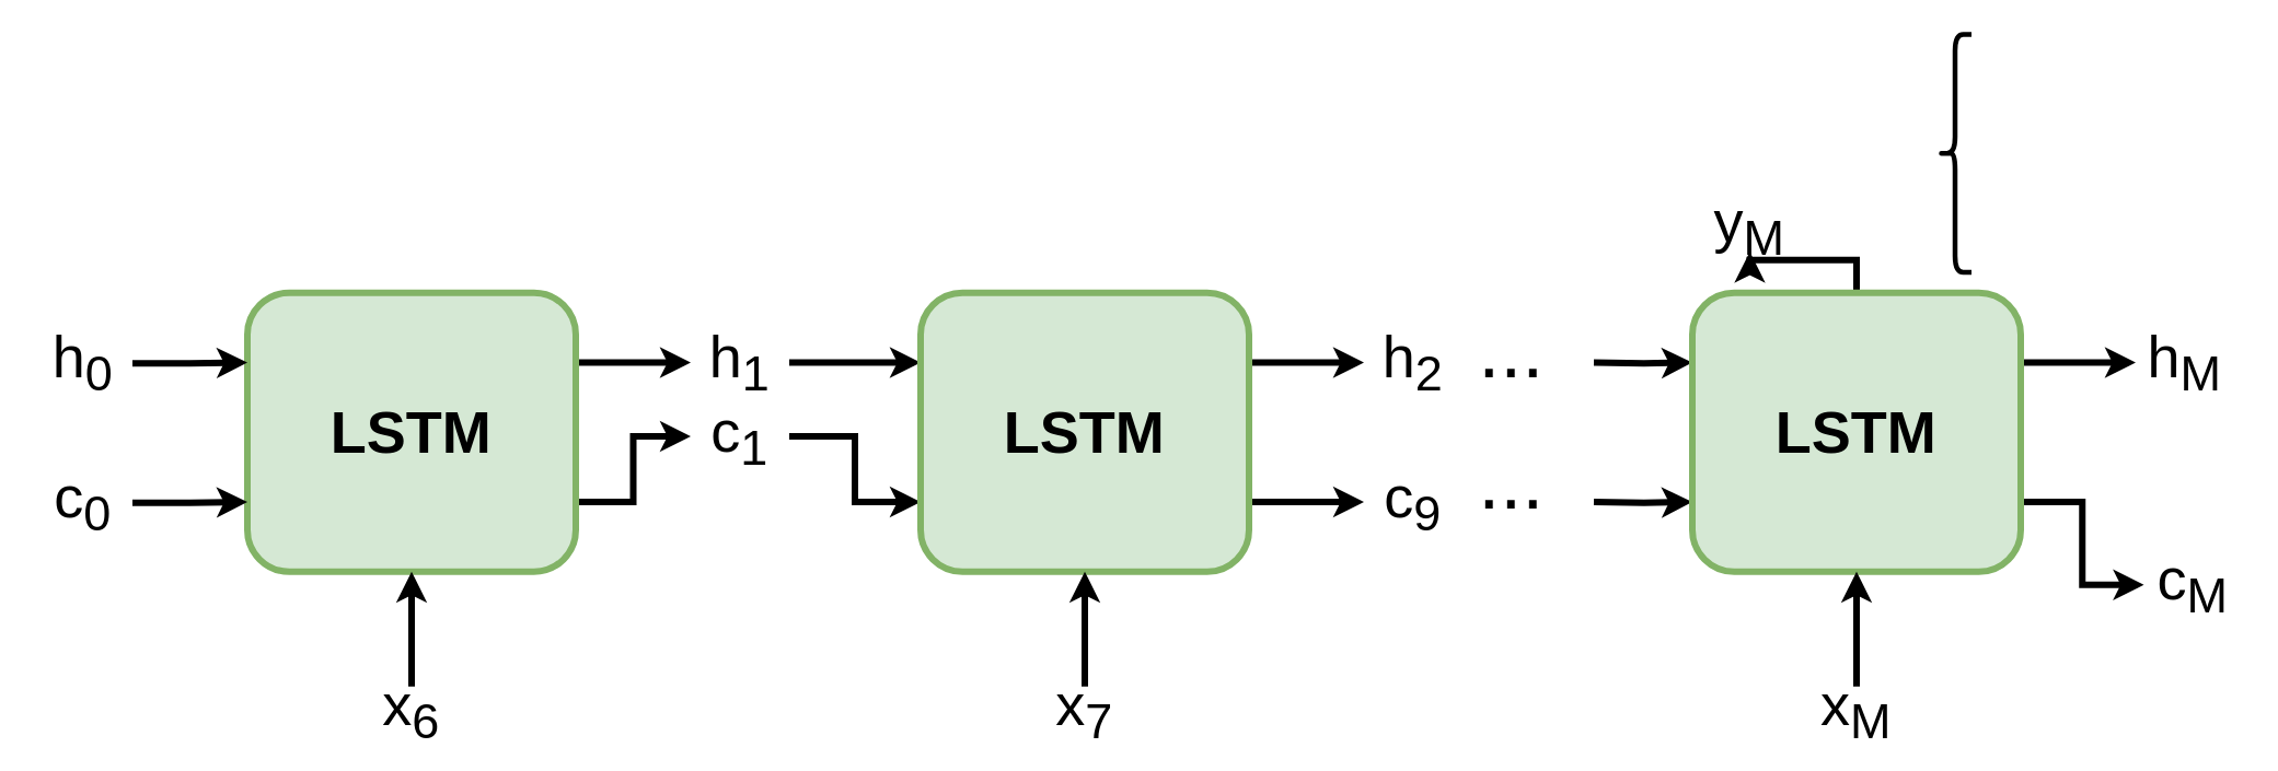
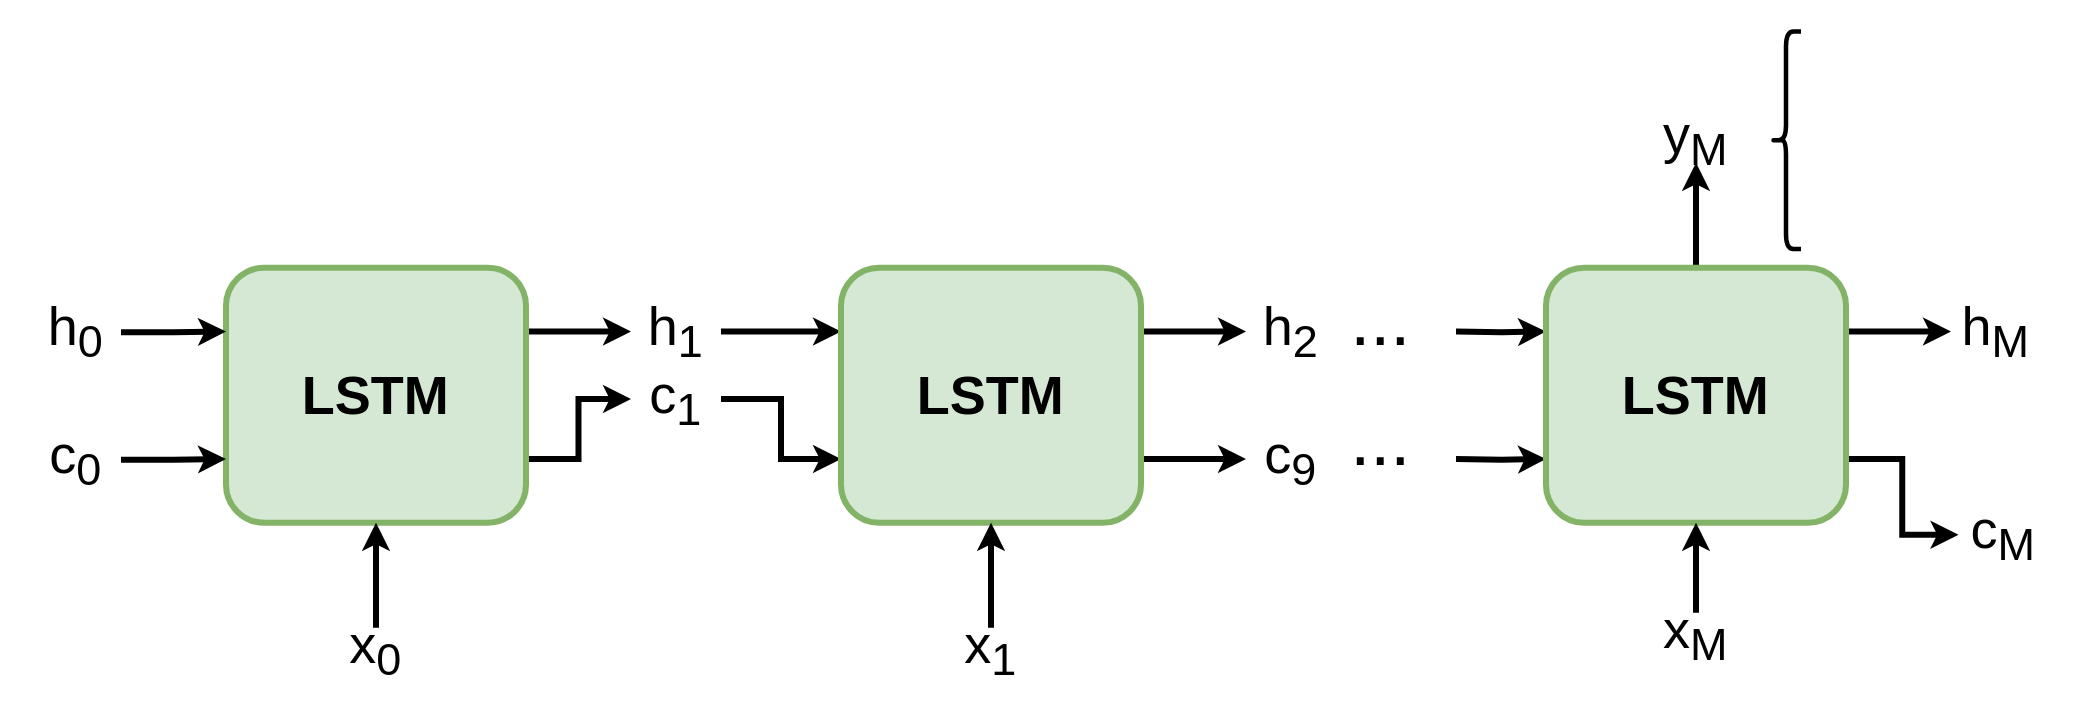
- <mxCell id="28" value="y&lt;sub&gt;M&lt;/sub&gt;" style="text;html=1;align=center;verticalAlign=middle;whiteSpace=wrap;rounded=0;fontSize=36;" vertex="1" parent="1"><mxGeometry x="1035" y="123" width="60" height="30" as="geometry" /></mxCell>
+ <mxCell id="28" value="y&lt;sub&gt;M&lt;/sub&gt;" style="text;html=1;align=center;verticalAlign=middle;whiteSpace=wrap;rounded=0;fontSize=36;" vertex="1" parent="1"><mxGeometry x="1100" y="78" width="60" height="30" as="geometry" /></mxCell>
- <mxCell id="10" value="x&lt;sub&gt;6&lt;/sub&gt;" style="text;html=1;align=center;verticalAlign=middle;whiteSpace=wrap;rounded=0;fontSize=36;strokeWidth=3;" vertex="1" parent="1"><mxGeometry x="220" y="418" width="60" height="30" as="geometry" /></mxCell>
+ <mxCell id="10" value="x&lt;sub&gt;0&lt;/sub&gt;" style="text;html=1;align=center;verticalAlign=middle;whiteSpace=wrap;rounded=0;fontSize=36;strokeWidth=3;" vertex="1" parent="1"><mxGeometry x="220" y="418" width="60" height="30" as="geometry" /></mxCell>
- <mxCell id="19" value="x&lt;sub&gt;7&lt;/sub&gt;" style="text;html=1;align=center;verticalAlign=middle;whiteSpace=wrap;rounded=0;fontSize=36;strokeWidth=3;" vertex="1" parent="1"><mxGeometry x="630" y="418" width="60" height="30" as="geometry" /></mxCell>
+ <mxCell id="19" value="x&lt;sub&gt;1&lt;/sub&gt;" style="text;html=1;align=center;verticalAlign=middle;whiteSpace=wrap;rounded=0;fontSize=36;strokeWidth=3;" vertex="1" parent="1"><mxGeometry x="630" y="418" width="60" height="30" as="geometry" /></mxCell>
- <mxCell id="30" value="x&lt;sub&gt;M&lt;/sub&gt;" style="text;html=1;align=center;verticalAlign=middle;whiteSpace=wrap;rounded=0;fontSize=36;strokeWidth=3;" vertex="1" parent="1"><mxGeometry x="1100" y="418" width="60" height="30" as="geometry" /></mxCell>
+ <mxCell id="30" value="x&lt;sub&gt;M&lt;/sub&gt;" style="text;html=1;align=center;verticalAlign=middle;whiteSpace=wrap;rounded=0;fontSize=36;strokeWidth=3;" vertex="1" parent="1"><mxGeometry x="1100" y="408" width="60" height="30" as="geometry" /></mxCell>
